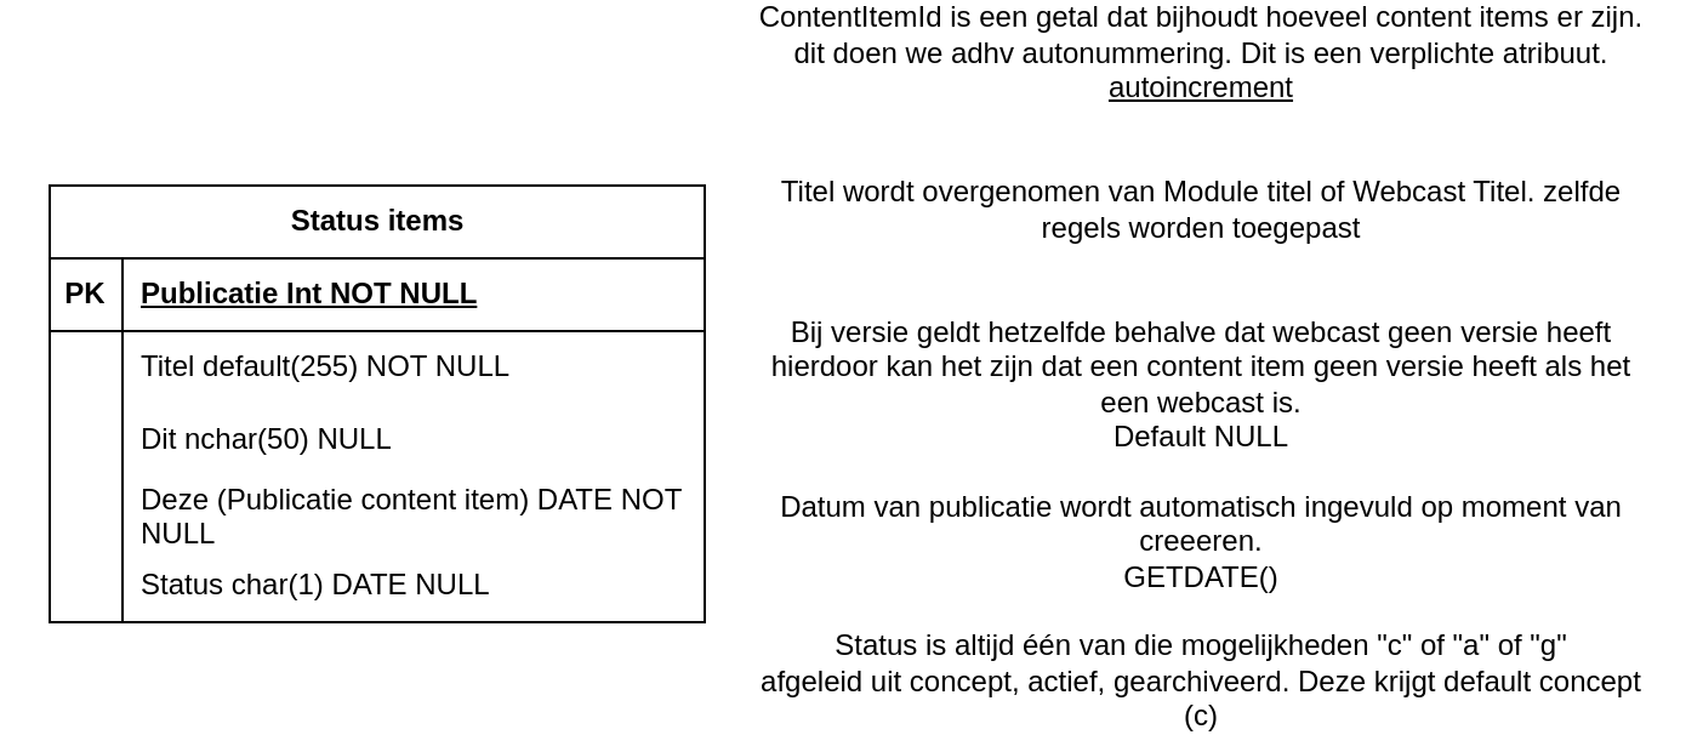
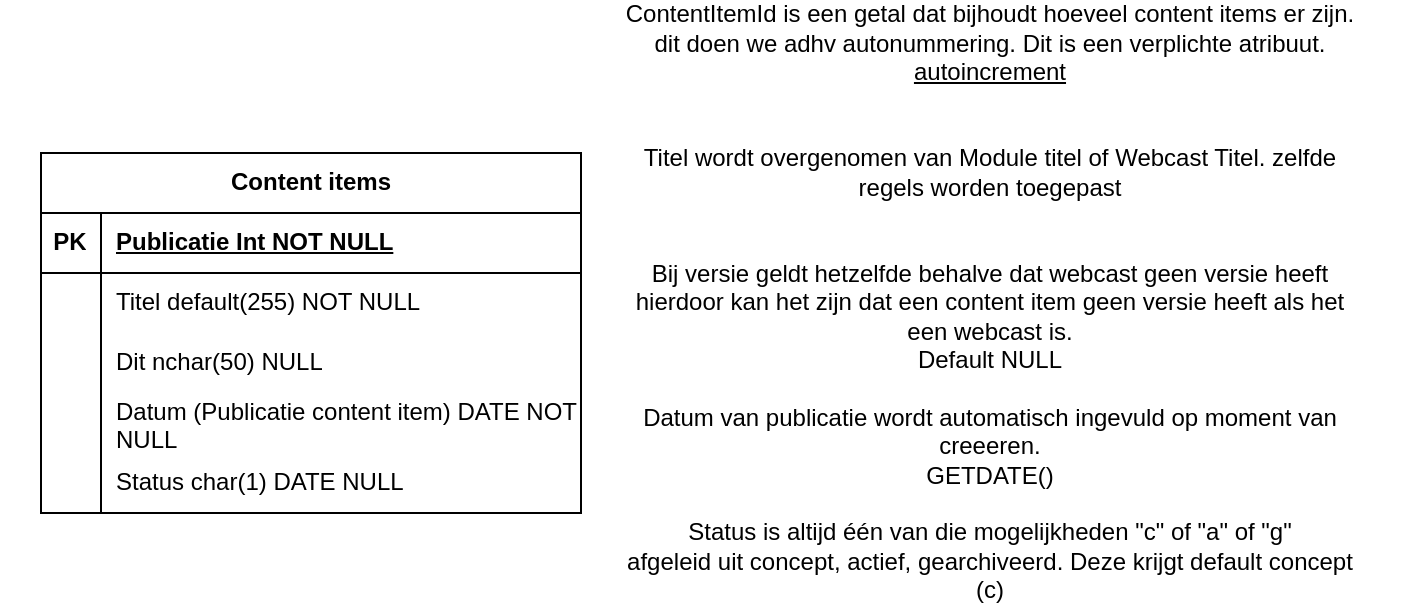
- <mxCell id="2" value="Status items" style="shape=table;startSize=30;container=1;collapsible=1;childLayout=tableLayout;fixedRows=1;rowLines=0;fontStyle=1;align=center;resizeLast=1;html=1;" vertex="1" parent="1"><mxGeometry x="20" y="20" width="270" height="180" as="geometry" /></mxCell>
+ <mxCell id="2" value="Content items" style="shape=table;startSize=30;container=1;collapsible=1;childLayout=tableLayout;fixedRows=1;rowLines=0;fontStyle=1;align=center;resizeLast=1;html=1;" vertex="1" parent="1"><mxGeometry x="20" y="20" width="270" height="180" as="geometry" /></mxCell>
- <mxCell id="14" value="Deze (Publicatie content item) DATE NOT NULL&lt;br&gt;" style="shape=partialRectangle;connectable=0;fillColor=none;top=0;left=0;bottom=0;right=0;align=left;spacingLeft=6;overflow=hidden;whiteSpace=wrap;html=1;" vertex="1" parent="12"><mxGeometry x="30" width="240" height="30" as="geometry"><mxRectangle width="240" height="30" as="alternateBounds" /></mxGeometry></mxCell>
+ <mxCell id="14" value="Datum (Publicatie content item) DATE NOT NULL&lt;br&gt;" style="shape=partialRectangle;connectable=0;fillColor=none;top=0;left=0;bottom=0;right=0;align=left;spacingLeft=6;overflow=hidden;whiteSpace=wrap;html=1;" vertex="1" parent="12"><mxGeometry x="30" width="240" height="30" as="geometry"><mxRectangle width="240" height="30" as="alternateBounds" /></mxGeometry></mxCell>
